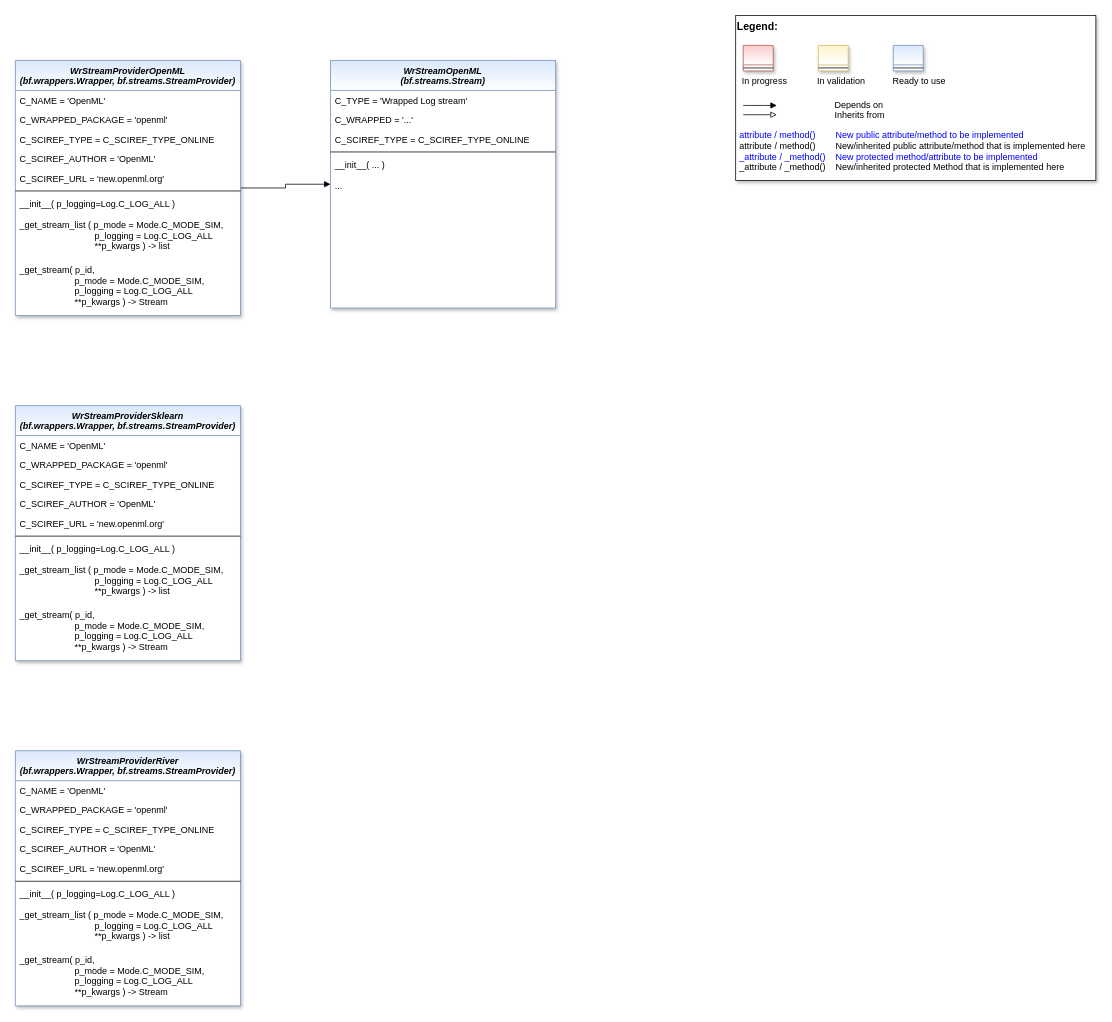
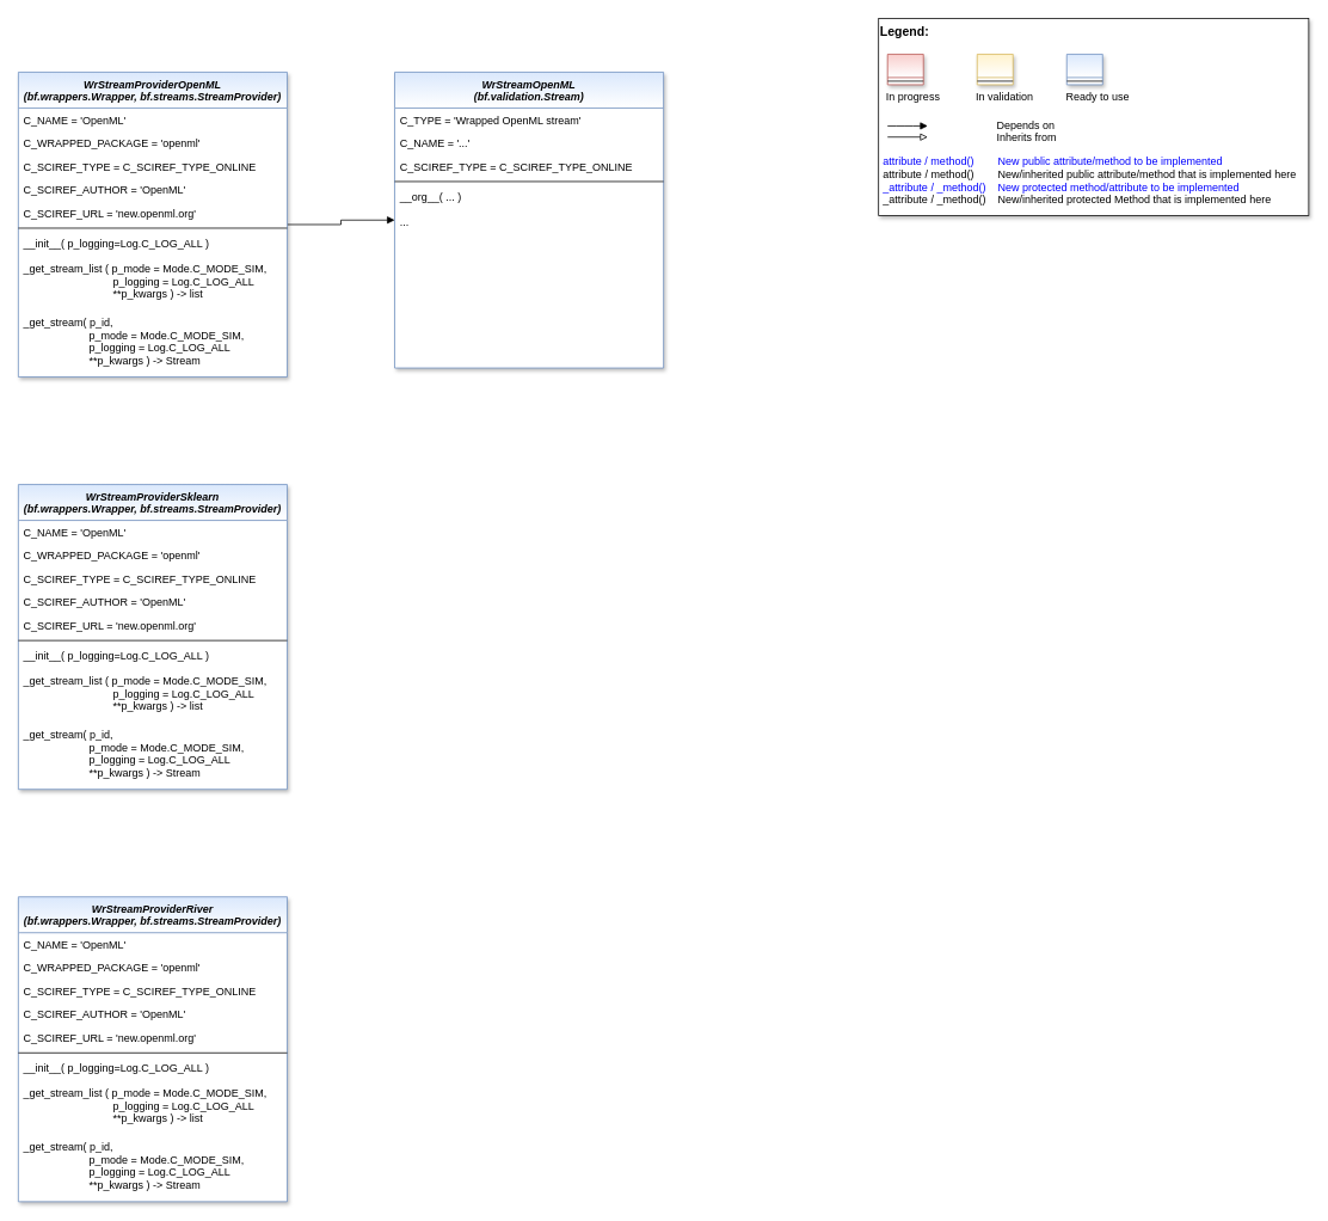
- <mxCell id="23" value="WrStreamOpenML &#10;(bf.streams.Stream)" style="swimlane;fontStyle=3;align=center;verticalAlign=top;childLayout=stackLayout;horizontal=1;startSize=40;horizontalStack=0;resizeParent=1;resizeLast=0;collapsible=1;marginBottom=0;rounded=0;shadow=1;strokeWidth=1;fillColor=#dae8fc;strokeColor=#6c8ebf;gradientColor=#ffffff;swimlaneFillColor=#ffffff;" vertex="1" parent="1"><mxGeometry x="440" y="80" width="300" height="330" as="geometry"><mxRectangle x="230" y="140" width="160" height="26" as="alternateBounds" /></mxGeometry></mxCell>
+ <mxCell id="23" value="WrStreamOpenML &#10;(bf.validation.Stream)" style="swimlane;fontStyle=3;align=center;verticalAlign=top;childLayout=stackLayout;horizontal=1;startSize=40;horizontalStack=0;resizeParent=1;resizeLast=0;collapsible=1;marginBottom=0;rounded=0;shadow=1;strokeWidth=1;fillColor=#dae8fc;strokeColor=#6c8ebf;gradientColor=#ffffff;swimlaneFillColor=#ffffff;" vertex="1" parent="1"><mxGeometry x="440" y="80" width="300" height="330" as="geometry"><mxRectangle x="230" y="140" width="160" height="26" as="alternateBounds" /></mxGeometry></mxCell>
- <mxCell id="24" value="C_TYPE = 'Wrapped Log stream'" style="text;align=left;verticalAlign=top;spacingLeft=4;spacingRight=4;overflow=hidden;rotatable=0;points=[[0,0.5],[1,0.5]];portConstraint=eastwest;" vertex="1" parent="23"><mxGeometry y="40" width="300" height="26" as="geometry" /></mxCell>
+ <mxCell id="24" value="C_TYPE = 'Wrapped OpenML stream'" style="text;align=left;verticalAlign=top;spacingLeft=4;spacingRight=4;overflow=hidden;rotatable=0;points=[[0,0.5],[1,0.5]];portConstraint=eastwest;" vertex="1" parent="23"><mxGeometry y="40" width="300" height="26" as="geometry" /></mxCell>
- <mxCell id="25" value="C_WRAPPED = '...'" style="text;align=left;verticalAlign=top;spacingLeft=4;spacingRight=4;overflow=hidden;rotatable=0;points=[[0,0.5],[1,0.5]];portConstraint=eastwest;" vertex="1" parent="23"><mxGeometry y="66" width="300" height="26" as="geometry" /></mxCell>
+ <mxCell id="25" value="C_NAME = '...'" style="text;align=left;verticalAlign=top;spacingLeft=4;spacingRight=4;overflow=hidden;rotatable=0;points=[[0,0.5],[1,0.5]];portConstraint=eastwest;" vertex="1" parent="23"><mxGeometry y="66" width="300" height="26" as="geometry" /></mxCell>
- <mxCell id="28" value="__init__( ... )" style="text;align=left;verticalAlign=top;spacingLeft=4;spacingRight=4;overflow=hidden;rotatable=0;points=[[0,0.5],[1,0.5]];portConstraint=eastwest;" vertex="1" parent="23"><mxGeometry y="126" width="300" height="28" as="geometry" /></mxCell>
+ <mxCell id="28" value="__org__( ... )" style="text;align=left;verticalAlign=top;spacingLeft=4;spacingRight=4;overflow=hidden;rotatable=0;points=[[0,0.5],[1,0.5]];portConstraint=eastwest;" vertex="1" parent="23"><mxGeometry y="126" width="300" height="28" as="geometry" /></mxCell>
